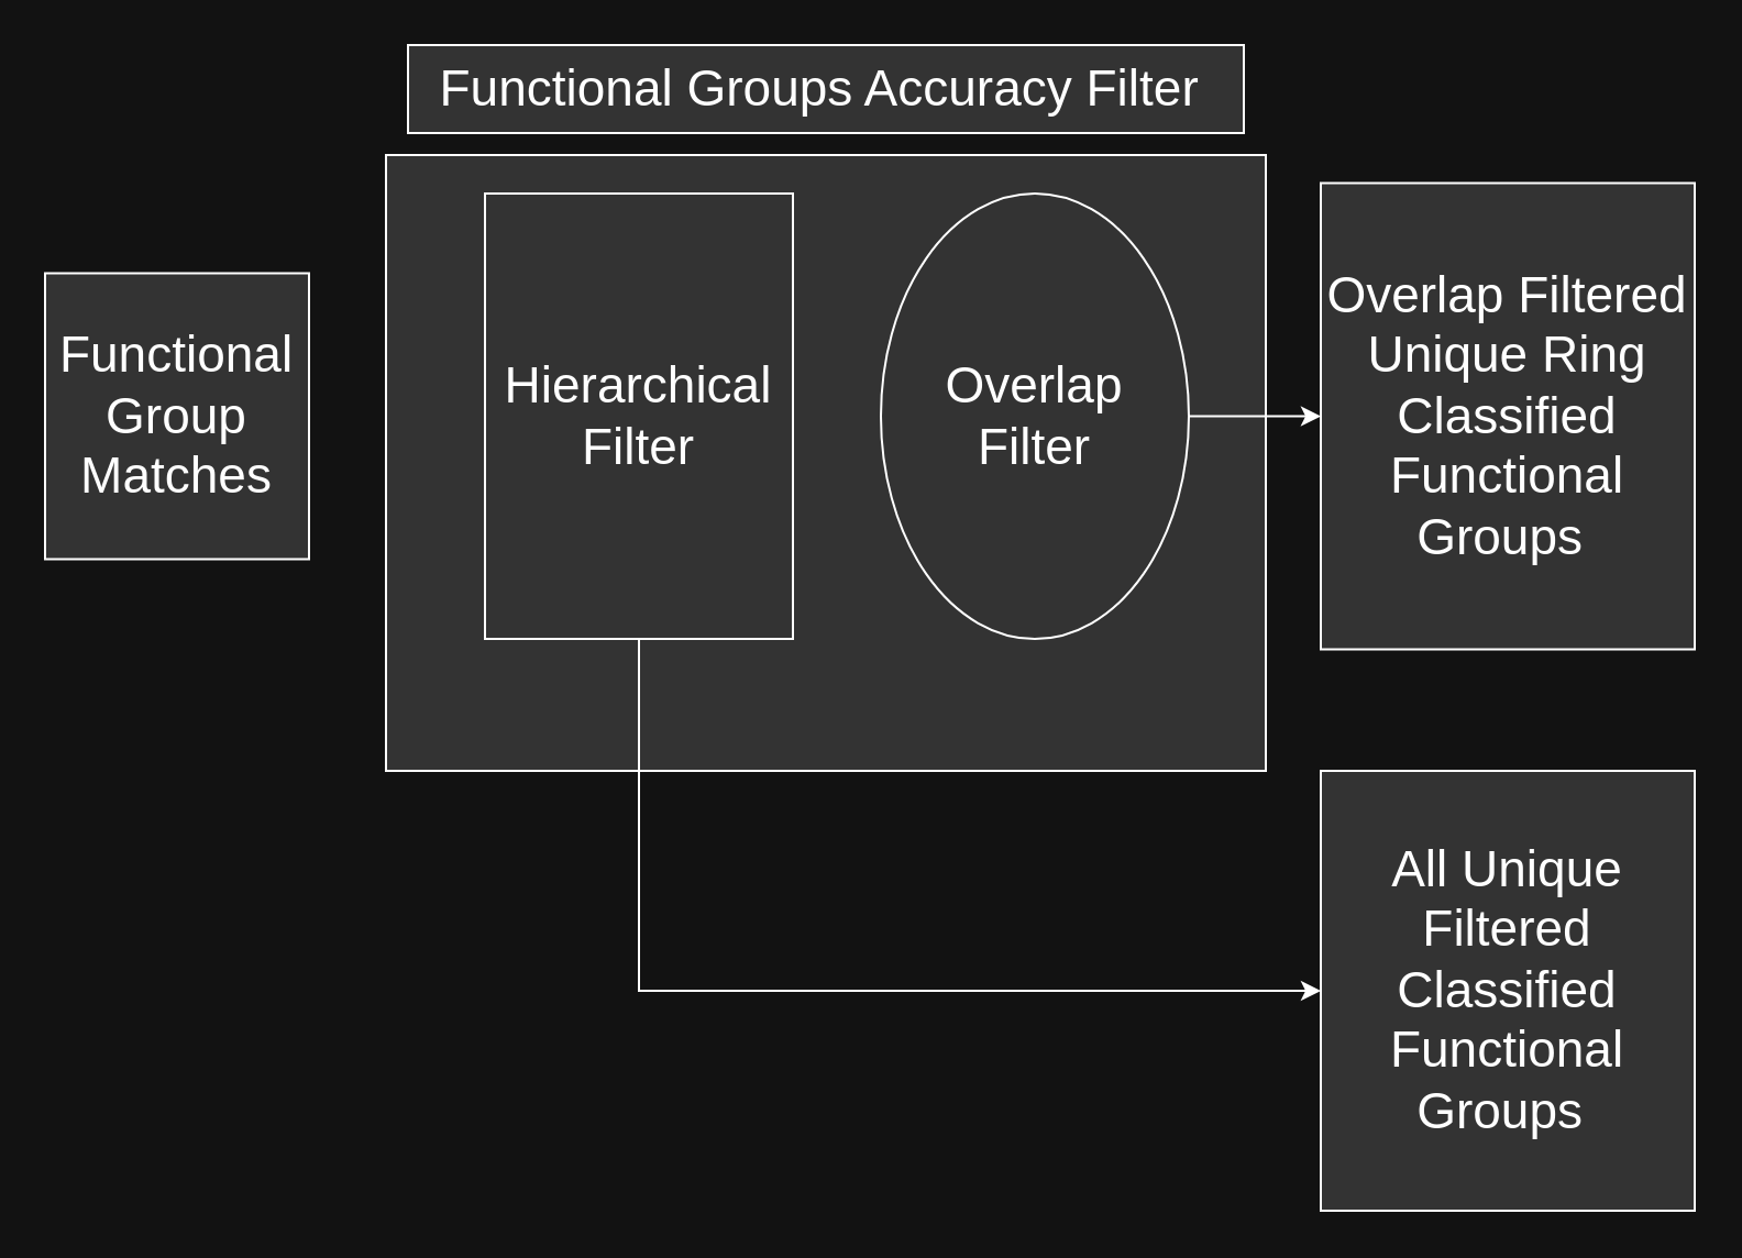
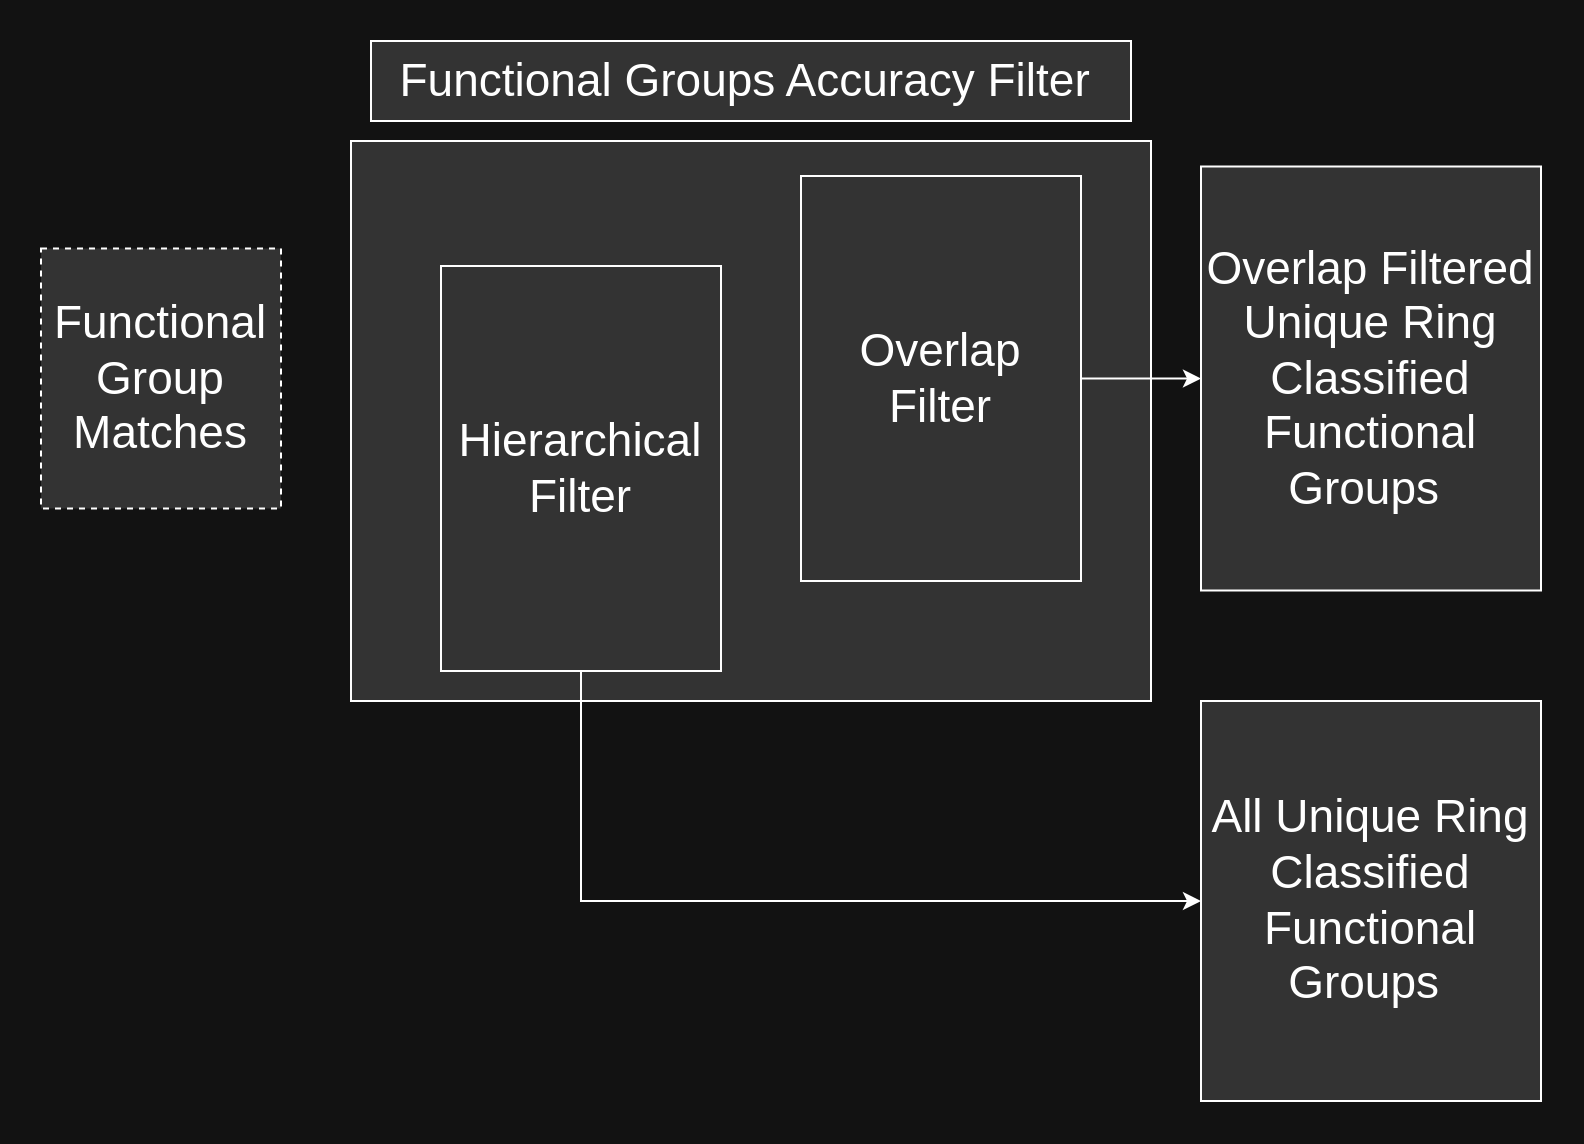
- <mxCell id="5" value="&lt;span style=&quot;font-size: 23px;&quot;&gt;Functional Group Matches&lt;/span&gt;" style="rounded=0;whiteSpace=wrap;html=1;fillColor=#333333;fontColor=#FFFFFF;labelBorderColor=none;labelBackgroundColor=none;strokeColor=#FFFFFF;" parent="1" vertex="1"><mxGeometry x="20" y="123.75" width="120" height="130" as="geometry" /></mxCell>
+ <mxCell id="5" value="&lt;span style=&quot;font-size: 23px;&quot;&gt;Functional Group Matches&lt;/span&gt;" style="rounded=0;whiteSpace=wrap;html=1;fillColor=#333333;fontColor=#FFFFFF;labelBorderColor=none;labelBackgroundColor=none;strokeColor=#FFFFFF;dashed=1;" parent="1" vertex="1"><mxGeometry x="20" y="123.75" width="120" height="130" as="geometry" /></mxCell>
- <mxCell id="4" value="Hierarchical Filter" style="rounded=0;whiteSpace=wrap;html=1;fillColor=#333333;fontColor=#FFFFFF;labelBorderColor=none;labelBackgroundColor=none;strokeColor=#FFFFFF;fontSize=23;" parent="1" vertex="1"><mxGeometry x="220" y="87.5" width="140" height="202.5" as="geometry" /></mxCell>
+ <mxCell id="4" value="Hierarchical Filter" style="rounded=0;whiteSpace=wrap;html=1;fillColor=#333333;fontColor=#FFFFFF;labelBorderColor=none;labelBackgroundColor=none;strokeColor=#FFFFFF;fontSize=23;" parent="1" vertex="1"><mxGeometry x="220" y="132.5" width="140" height="202.5" as="geometry" /></mxCell>
- <mxCell id="9" value="Overlap Filter" style="ellipse;whiteSpace=wrap;html=1;fillColor=#333333;fontColor=#FFFFFF;labelBorderColor=none;labelBackgroundColor=none;strokeColor=#FFFFFF;fontSize=23;" parent="1" vertex="1"><mxGeometry x="400" y="87.5" width="140" height="202.5" as="geometry" /></mxCell>
+ <mxCell id="9" value="Overlap Filter" style="rounded=0;whiteSpace=wrap;html=1;fillColor=#333333;fontColor=#FFFFFF;labelBorderColor=none;labelBackgroundColor=none;strokeColor=#FFFFFF;fontSize=23;" parent="1" vertex="1"><mxGeometry x="400" y="87.5" width="140" height="202.5" as="geometry" /></mxCell>
- <mxCell id="7" value="&lt;span style=&quot;font-size: 23px;&quot;&gt;All Unique Filtered Classified Functional Groups&amp;nbsp;&lt;/span&gt;" style="rounded=0;whiteSpace=wrap;html=1;fillColor=#333333;fontColor=#FFFFFF;labelBorderColor=none;labelBackgroundColor=none;strokeColor=#FFFFFF;" parent="1" vertex="1"><mxGeometry x="600" y="350" width="170" height="200" as="geometry" /></mxCell>
+ <mxCell id="7" value="&lt;span style=&quot;font-size: 23px;&quot;&gt;All Unique Ring Classified Functional Groups&amp;nbsp;&lt;/span&gt;" style="rounded=0;whiteSpace=wrap;html=1;fillColor=#333333;fontColor=#FFFFFF;labelBorderColor=none;labelBackgroundColor=none;strokeColor=#FFFFFF;" parent="1" vertex="1"><mxGeometry x="600" y="350" width="170" height="200" as="geometry" /></mxCell>
